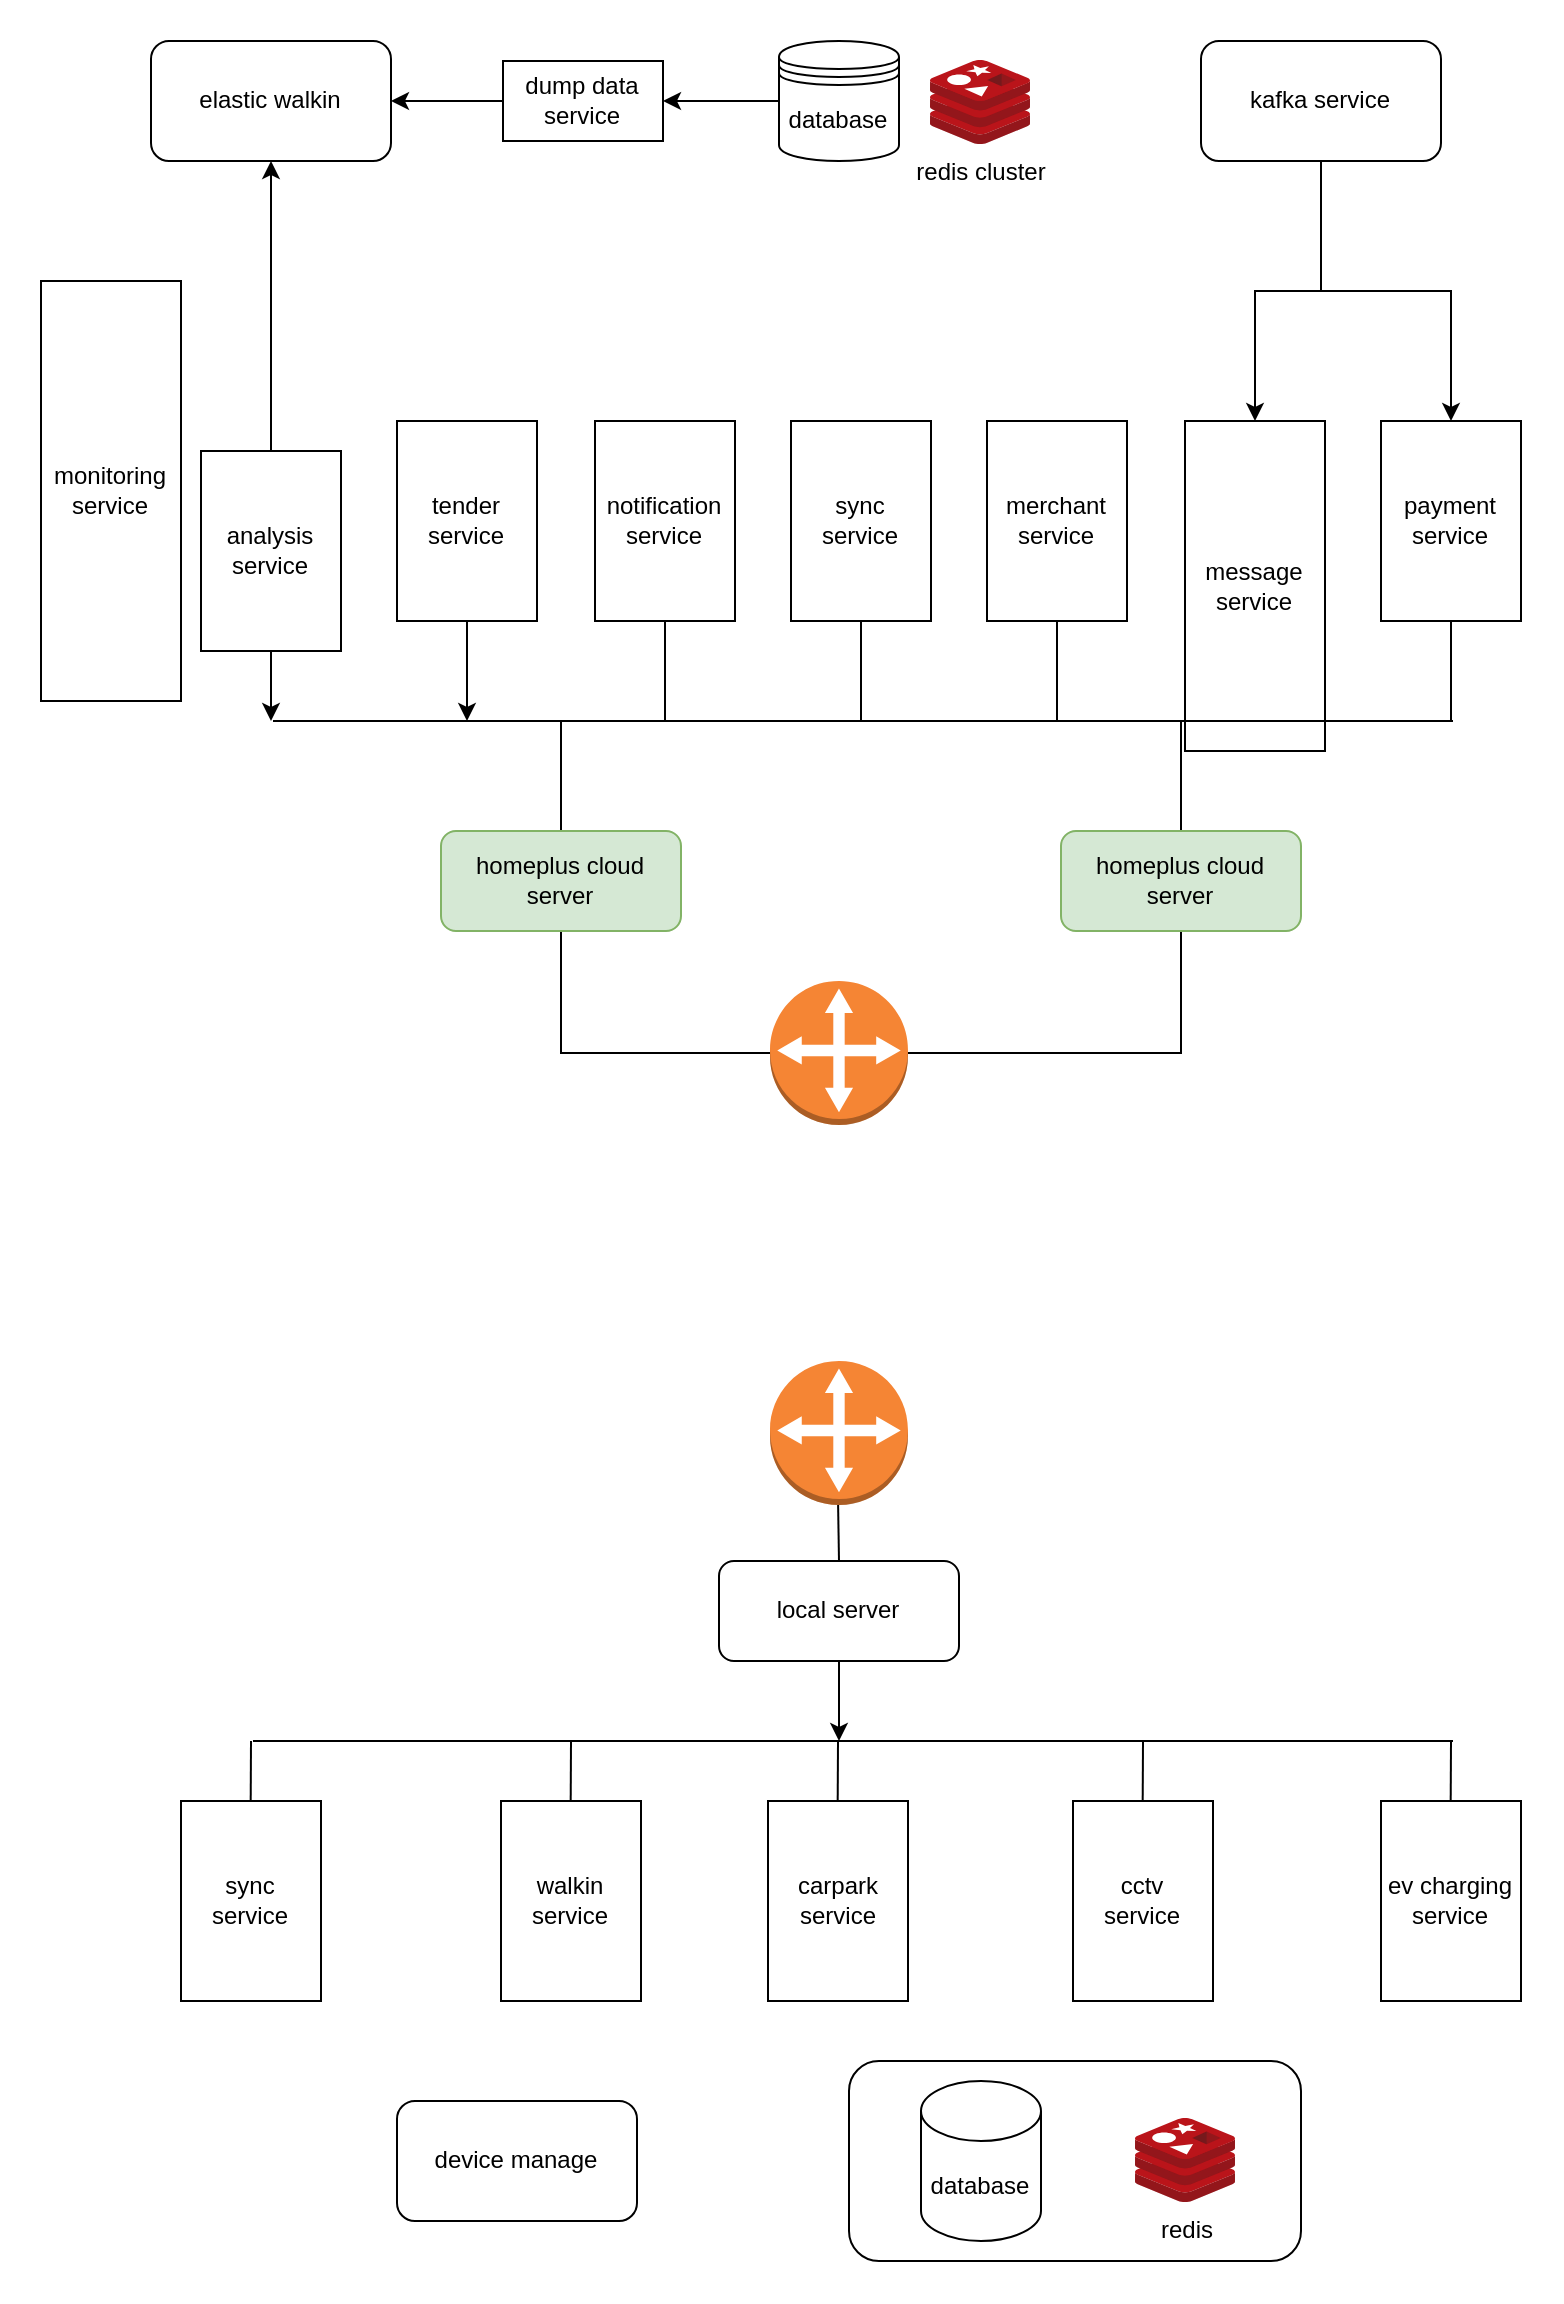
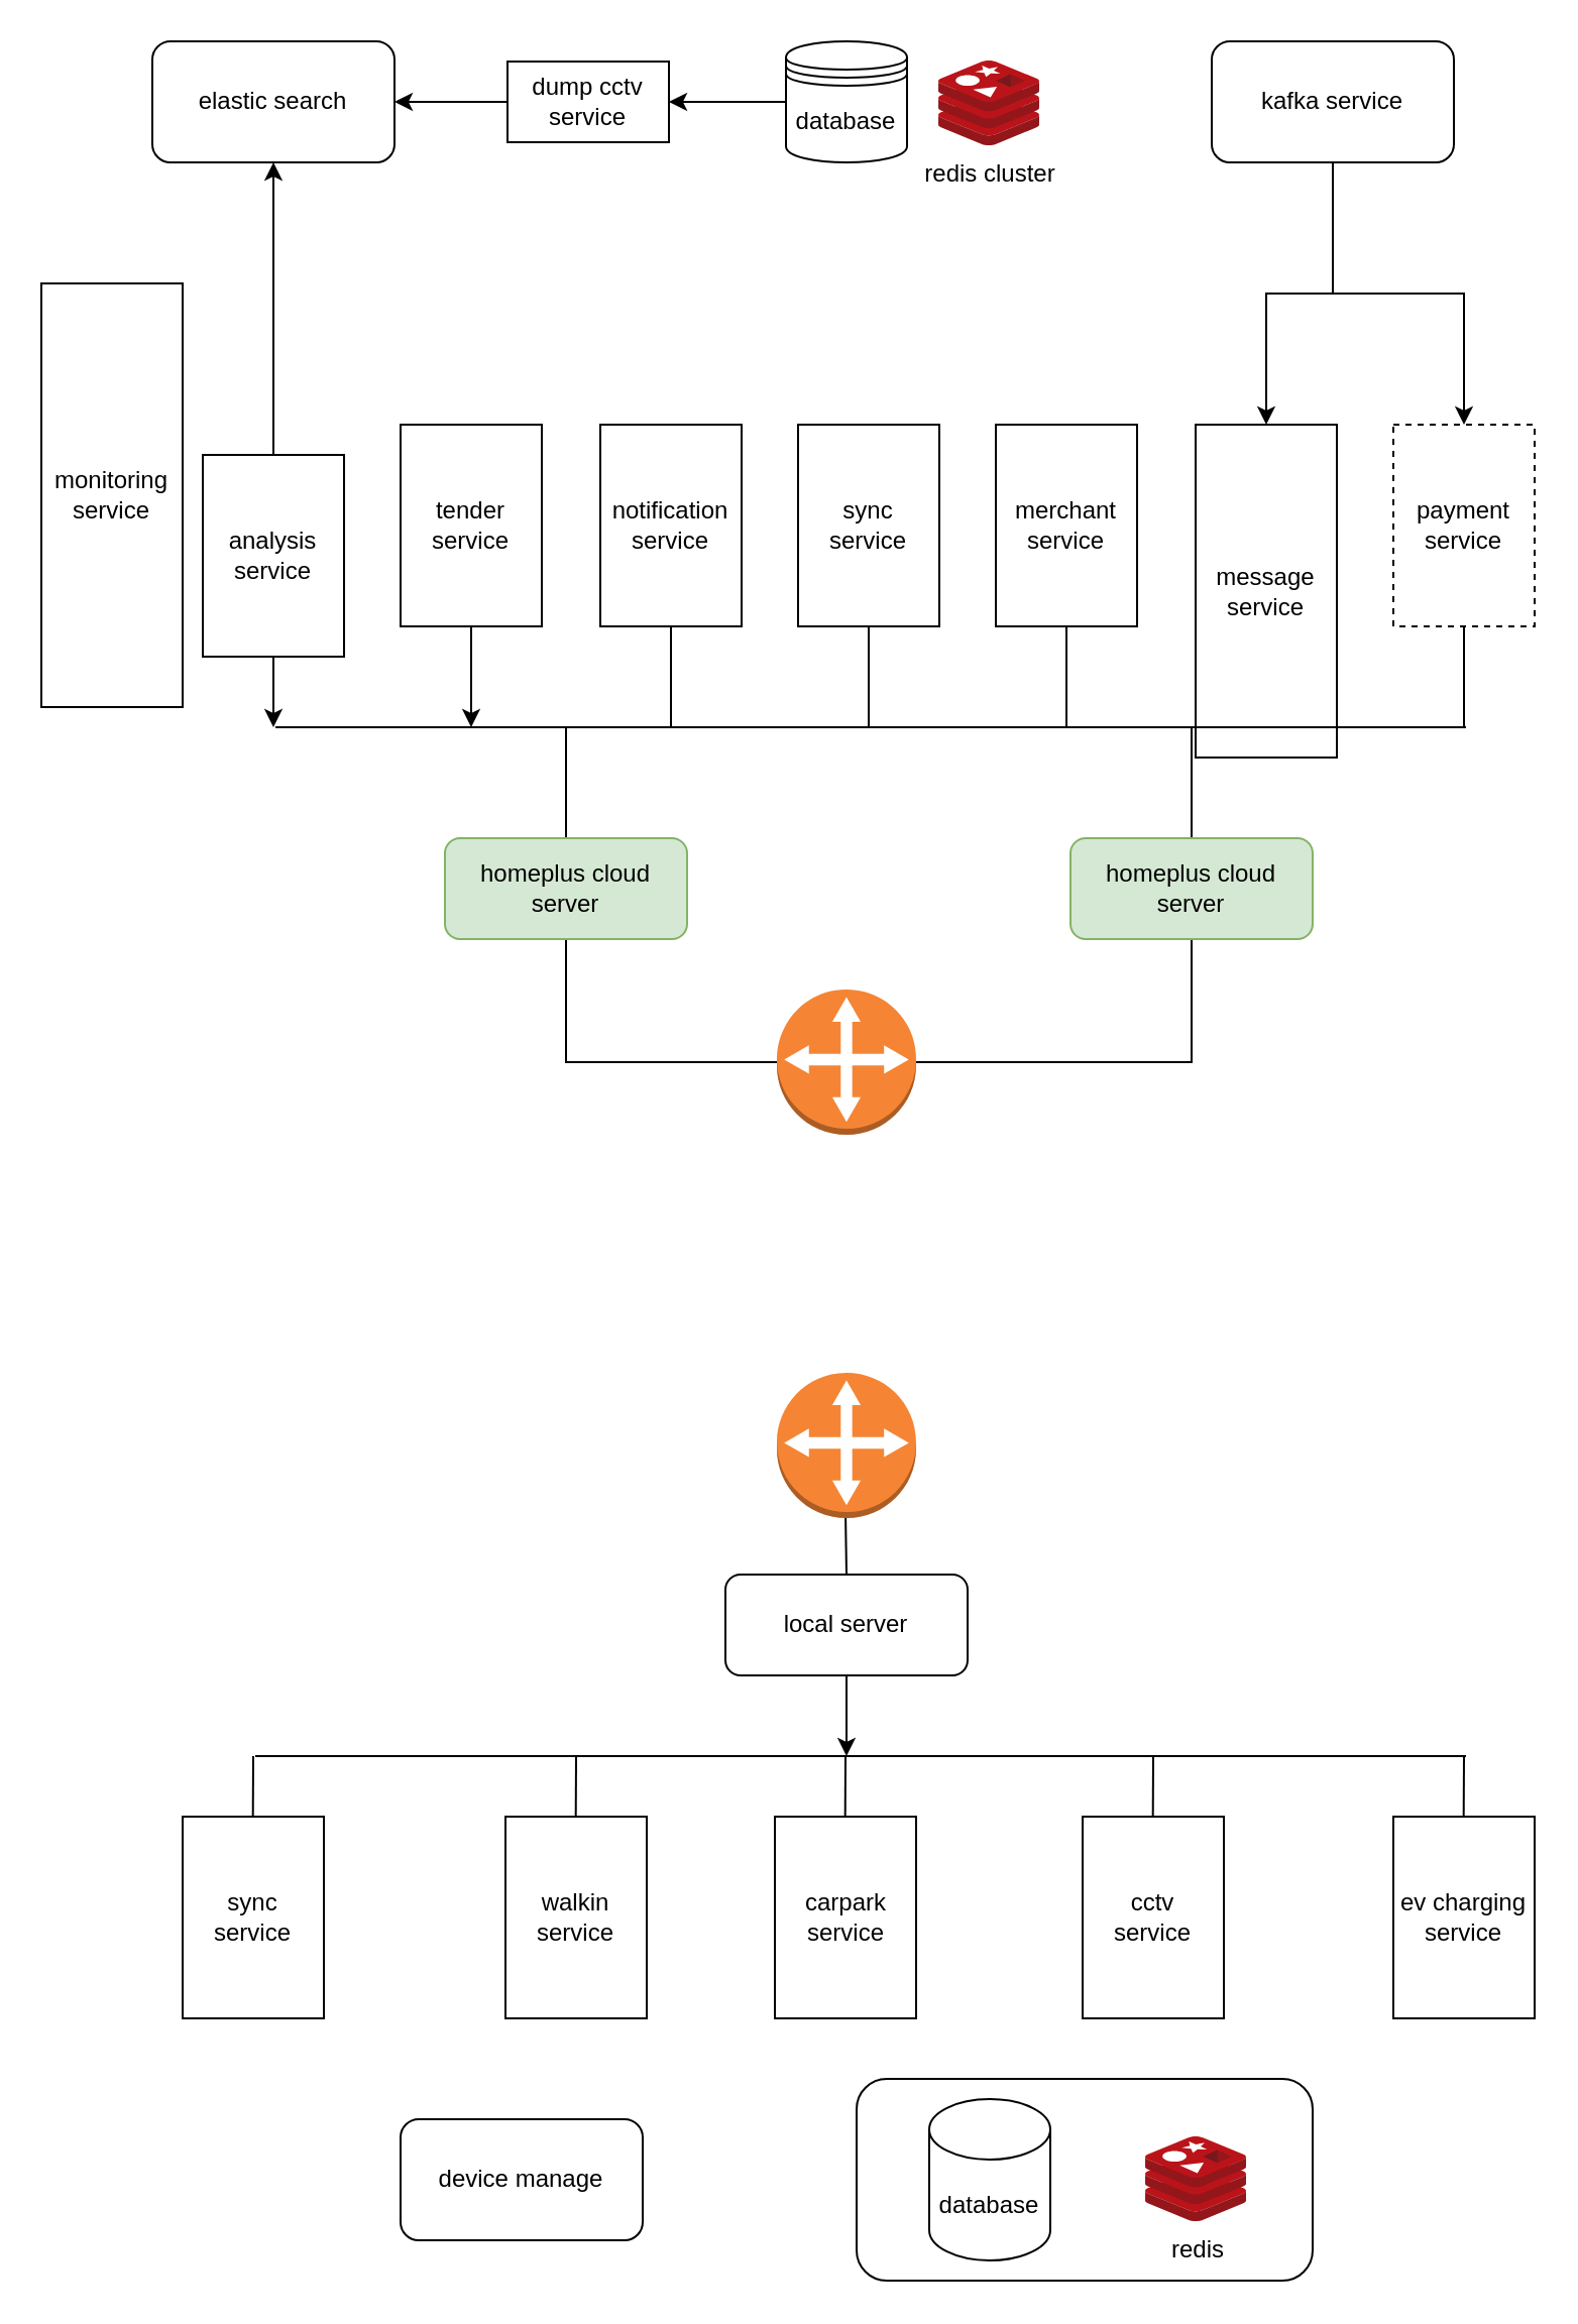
- <mxCell id="24" value="elastic walkin" style="rounded=1;whiteSpace=wrap;html=1;" vertex="1" parent="1"><mxGeometry x="75" y="20" width="120" height="60" as="geometry" /></mxCell>
+ <mxCell id="24" value="elastic search" style="rounded=1;whiteSpace=wrap;html=1;" vertex="1" parent="1"><mxGeometry x="75" y="20" width="120" height="60" as="geometry" /></mxCell>
- <mxCell id="26" value="dump data service" style="rounded=0;whiteSpace=wrap;html=1;" vertex="1" parent="1"><mxGeometry x="251" y="30" width="80" height="40" as="geometry" /></mxCell>
+ <mxCell id="26" value="dump cctv service" style="rounded=0;whiteSpace=wrap;html=1;" vertex="1" parent="1"><mxGeometry x="251" y="30" width="80" height="40" as="geometry" /></mxCell>
- <mxCell id="23" value="payment&lt;br&gt;service" style="rounded=0;whiteSpace=wrap;html=1;" vertex="1" parent="1"><mxGeometry x="690" y="210" width="70" height="100" as="geometry" /></mxCell>
+ <mxCell id="23" value="payment&lt;br&gt;service" style="rounded=0;whiteSpace=wrap;html=1;dashed=1;" vertex="1" parent="1"><mxGeometry x="690" y="210" width="70" height="100" as="geometry" /></mxCell>
